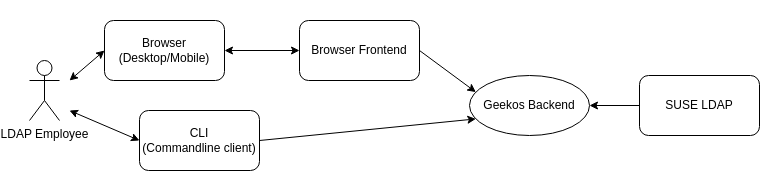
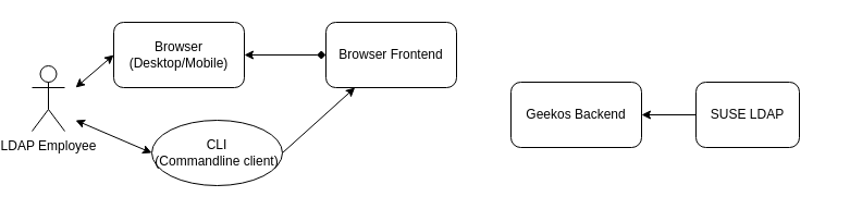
- <mxCell id="13" value="" style="endArrow=classic;startArrow=classic;html=1;entryX=0;entryY=0.5;entryDx=0;entryDy=0;exitX=1;exitY=0.5;exitDx=0;exitDy=0;" edge="1" parent="1" source="3" target="4"><mxGeometry width="50" height="50" relative="1" as="geometry"><mxPoint x="-20" y="320" as="sourcePoint" /><mxPoint x="30" y="270" as="targetPoint" /></mxGeometry></mxCell>
+ <mxCell id="13" value="" style="endArrow=diamond;startArrow=classic;html=1;entryX=0;entryY=0.5;entryDx=0;entryDy=0;exitX=1;exitY=0.5;exitDx=0;exitDy=0;" edge="1" parent="1" source="3" target="4"><mxGeometry width="50" height="50" relative="1" as="geometry"><mxPoint x="-20" y="320" as="sourcePoint" /><mxPoint x="30" y="270" as="targetPoint" /></mxGeometry></mxCell>
- <mxCell id="9" value="" style="endArrow=classic;html=1;entryX=0;entryY=0.25;entryDx=0;entryDy=0;exitX=1;exitY=0.5;exitDx=0;exitDy=0;" edge="1" parent="1" source="4" target="6"><mxGeometry width="50" height="50" relative="1" as="geometry"><mxPoint x="-10" y="240" as="sourcePoint" /><mxPoint x="40" y="190" as="targetPoint" /></mxGeometry></mxCell>
- <mxCell id="6" value="Geekos Backend" style="ellipse;whiteSpace=wrap;html=1;" vertex="1" parent="1"><mxGeometry x="460" y="75" width="120" height="60" as="geometry" /></mxCell>
+ <mxCell id="6" value="Geekos Backend" style="rounded=1;whiteSpace=wrap;html=1;" vertex="1" parent="1"><mxGeometry x="460" y="75" width="120" height="60" as="geometry" /></mxCell>
- <mxCell id="5" value="SUSE LDAP" style="rounded=1;whiteSpace=wrap;html=1;" vertex="1" parent="1"><mxGeometry x="630" y="75" width="120" height="60" as="geometry" /></mxCell>
+ <mxCell id="5" value="SUSE LDAP" style="rounded=1;whiteSpace=wrap;html=1;" vertex="1" parent="1"><mxGeometry x="630" y="75" width="95" height="60" as="geometry" /></mxCell>
- <mxCell id="10" value="" style="endArrow=classic;html=1;entryX=0;entryY=0.75;entryDx=0;entryDy=0;exitX=1;exitY=0.5;exitDx=0;exitDy=0;" edge="1" parent="1" source="7" target="6"><mxGeometry width="50" height="50" relative="1" as="geometry"><mxPoint x="-20" y="320" as="sourcePoint" /><mxPoint x="30" y="270" as="targetPoint" /></mxGeometry></mxCell>
+ <mxCell id="10" value="" style="endArrow=classic;html=1;exitX=1;exitY=0.5;exitDx=0;exitDy=0;" edge="1" parent="1" source="7" target="4"><mxGeometry width="50" height="50" relative="1" as="geometry"><mxPoint x="-20" y="320" as="sourcePoint" /><mxPoint x="30" y="270" as="targetPoint" /></mxGeometry></mxCell>
- <mxCell id="7" value="&lt;div&gt;CLI&lt;/div&gt;&lt;div&gt;(Commandline client)&lt;br&gt;&lt;/div&gt;" style="rounded=1;whiteSpace=wrap;html=1;" vertex="1" parent="1"><mxGeometry x="130" y="110" width="120" height="60" as="geometry" /></mxCell>
+ <mxCell id="7" value="&lt;div&gt;CLI&lt;/div&gt;&lt;div&gt;(Commandline client)&lt;br&gt;&lt;/div&gt;" style="ellipse;whiteSpace=wrap;html=1;" vertex="1" parent="1"><mxGeometry x="130" y="110" width="120" height="60" as="geometry" /></mxCell>
